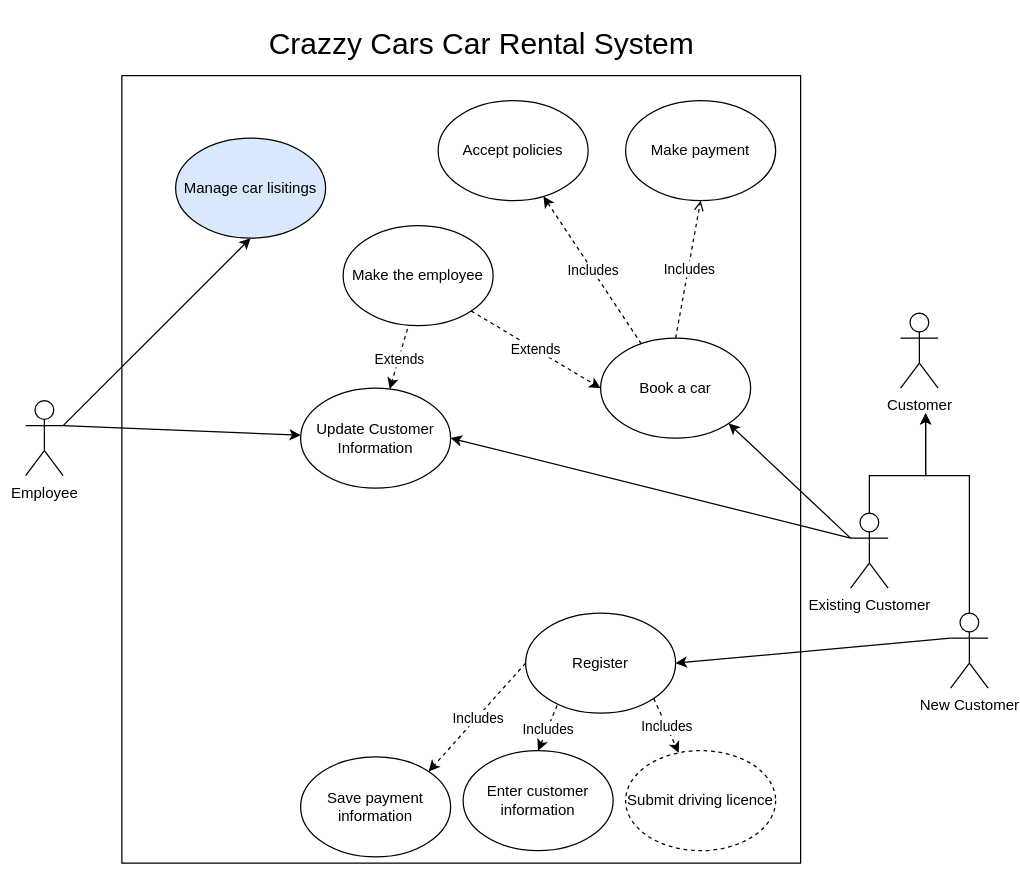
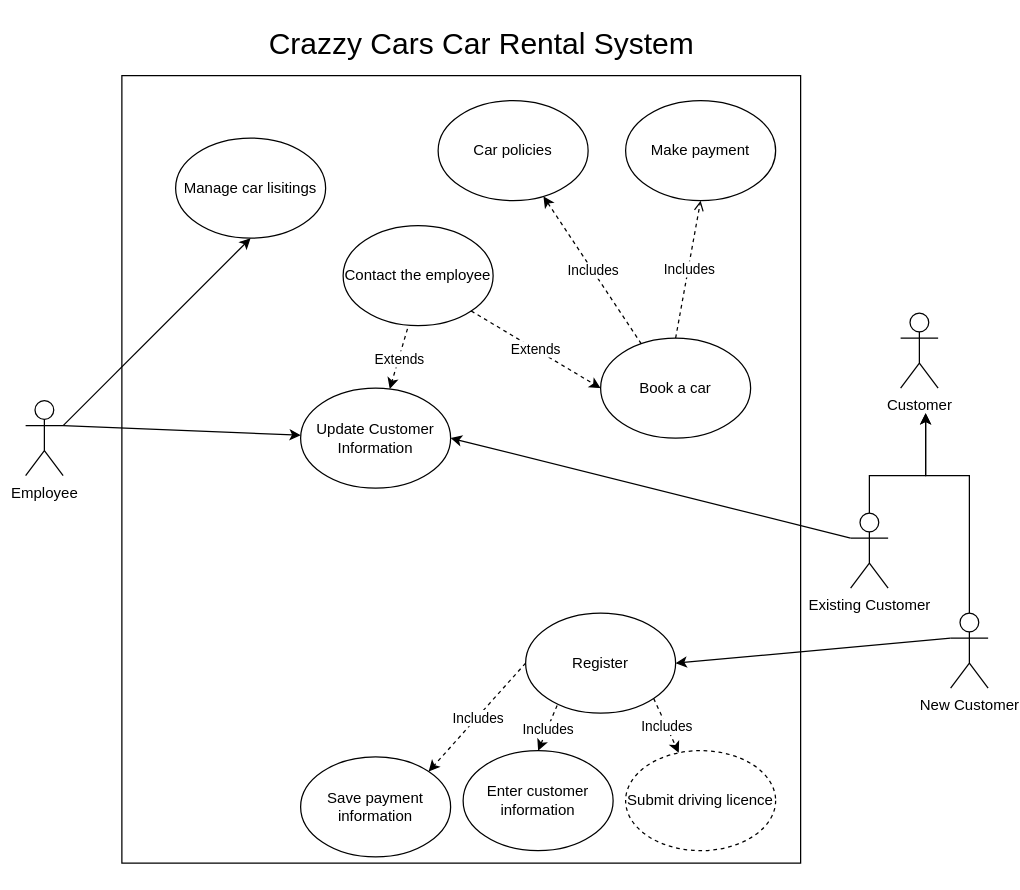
- <mxCell id="15" value="Accept policies" style="ellipse;whiteSpace=wrap;html=1;" vertex="1" parent="1"><mxGeometry x="350" y="80" width="120" height="80" as="geometry" /></mxCell>
+ <mxCell id="15" value="Car policies" style="ellipse;whiteSpace=wrap;html=1;" vertex="1" parent="1"><mxGeometry x="350" y="80" width="120" height="80" as="geometry" /></mxCell>
- <mxCell id="29" value="Manage car lisitings" style="ellipse;whiteSpace=wrap;html=1;fillColor=#dae8fc;" vertex="1" parent="1"><mxGeometry x="140" y="110" width="120" height="80" as="geometry" /></mxCell>
+ <mxCell id="29" value="Manage car lisitings" style="ellipse;whiteSpace=wrap;html=1;" vertex="1" parent="1"><mxGeometry x="140" y="110" width="120" height="80" as="geometry" /></mxCell>
- <mxCell id="16" value="Make the employee" style="ellipse;whiteSpace=wrap;html=1;" vertex="1" parent="1"><mxGeometry x="274" y="180" width="120" height="80" as="geometry" /></mxCell>
+ <mxCell id="16" value="Contact the employee" style="ellipse;whiteSpace=wrap;html=1;" vertex="1" parent="1"><mxGeometry x="274" y="180" width="120" height="80" as="geometry" /></mxCell>
- <mxCell id="36" value="" style="endArrow=classic;html=1;rounded=0;shadow=0;exitX=0;exitY=0.333;exitDx=0;exitDy=0;exitPerimeter=0;entryX=1;entryY=1;entryDx=0;entryDy=0;" edge="1" parent="1" source="5" target="13"><mxGeometry width="50" height="50" relative="1" as="geometry"><mxPoint x="690" y="450" as="sourcePoint" /><mxPoint x="370" y="360" as="targetPoint" /></mxGeometry></mxCell>
